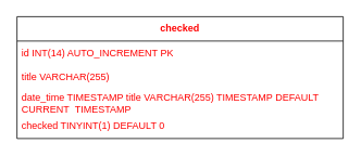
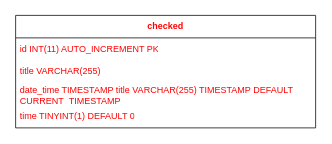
- <mxCell id="3" value="&lt;font color=&quot;#ff0000&quot;&gt;id INT(14) AUTO_INCREMENT PK&lt;/font&gt;" style="text;strokeColor=none;fillColor=none;align=left;verticalAlign=middle;spacingLeft=4;spacingRight=4;overflow=hidden;points=[[0,0.5],[1,0.5]];portConstraint=eastwest;rotatable=0;whiteSpace=wrap;html=1;" vertex="1" parent="2"><mxGeometry y="30" width="400" height="30" as="geometry" /></mxCell>
+ <mxCell id="3" value="&lt;font color=&quot;#ff0000&quot;&gt;id INT(11) AUTO_INCREMENT PK&lt;/font&gt;" style="text;strokeColor=none;fillColor=none;align=left;verticalAlign=middle;spacingLeft=4;spacingRight=4;overflow=hidden;points=[[0,0.5],[1,0.5]];portConstraint=eastwest;rotatable=0;whiteSpace=wrap;html=1;" vertex="1" parent="2"><mxGeometry y="30" width="400" height="30" as="geometry" /></mxCell>
- <mxCell id="6" value="&lt;font color=&quot;#ff0000&quot;&gt;checked TINYINT(1) DEFAULT 0&lt;/font&gt;" style="text;strokeColor=none;fillColor=none;align=left;verticalAlign=middle;spacingLeft=4;spacingRight=4;overflow=hidden;points=[[0,0.5],[1,0.5]];portConstraint=eastwest;rotatable=0;whiteSpace=wrap;html=1;" vertex="1" parent="2"><mxGeometry y="120" width="400" height="30" as="geometry" /></mxCell>
+ <mxCell id="6" value="&lt;font color=&quot;#ff0000&quot;&gt;time TINYINT(1) DEFAULT 0&lt;/font&gt;" style="text;strokeColor=none;fillColor=none;align=left;verticalAlign=middle;spacingLeft=4;spacingRight=4;overflow=hidden;points=[[0,0.5],[1,0.5]];portConstraint=eastwest;rotatable=0;whiteSpace=wrap;html=1;" vertex="1" parent="2"><mxGeometry y="120" width="400" height="30" as="geometry" /></mxCell>
